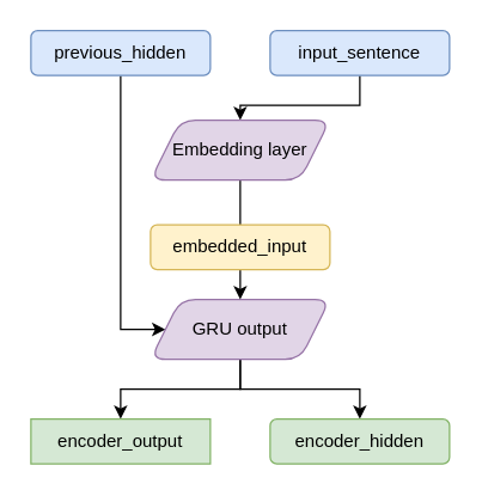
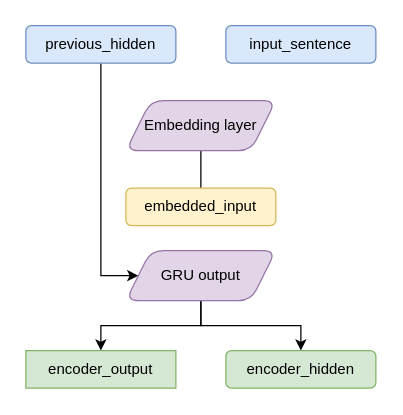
- <mxCell id="4" style="edgeStyle=orthogonalEdgeStyle;rounded=0;orthogonalLoop=1;jettySize=auto;html=1;exitX=0.5;exitY=1;exitDx=0;exitDy=0;entryX=0.5;entryY=0;entryDx=0;entryDy=0;" edge="1" parent="1" source="5" target="7"><mxGeometry relative="1" as="geometry" /></mxCell>
- <mxCell id="11" style="edgeStyle=orthogonalEdgeStyle;rounded=0;orthogonalLoop=1;jettySize=auto;html=1;exitX=0.5;exitY=1;exitDx=0;exitDy=0;entryX=0.5;entryY=0;entryDx=0;entryDy=0;" edge="1" parent="1" source="12" target="10"><mxGeometry relative="1" as="geometry" /></mxCell>
